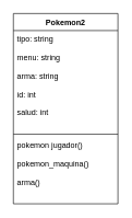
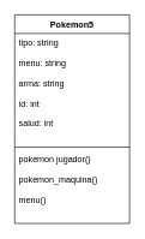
- <mxCell id="2" value="Pokemon2" style="swimlane;fontStyle=1;align=center;verticalAlign=top;childLayout=stackLayout;horizontal=1;startSize=26;horizontalStack=0;resizeParent=1;resizeParentMax=0;resizeLast=0;collapsible=1;marginBottom=0;" vertex="1" parent="1"><mxGeometry x="20" y="20" width="160" height="290" as="geometry" /></mxCell>
+ <mxCell id="2" value="Pokemon5" style="swimlane;fontStyle=1;align=center;verticalAlign=top;childLayout=stackLayout;horizontal=1;startSize=26;horizontalStack=0;resizeParent=1;resizeParentMax=0;resizeLast=0;collapsible=1;marginBottom=0;" vertex="1" parent="1"><mxGeometry x="20" y="20" width="160" height="290" as="geometry" /></mxCell>
- <mxCell id="5" value="pokemon jugador()&#10;&#10;pokemon_maquina()&#10;&#10;arma()" style="text;strokeColor=none;fillColor=none;align=left;verticalAlign=top;spacingLeft=4;spacingRight=4;overflow=hidden;rotatable=0;points=[[0,0.5],[1,0.5]];portConstraint=eastwest;" vertex="1" parent="2"><mxGeometry y="188" width="160" height="102" as="geometry" /></mxCell>
+ <mxCell id="5" value="pokemon jugador()&#10;&#10;pokemon_maquina()&#10;&#10;menu()" style="text;strokeColor=none;fillColor=none;align=left;verticalAlign=top;spacingLeft=4;spacingRight=4;overflow=hidden;rotatable=0;points=[[0,0.5],[1,0.5]];portConstraint=eastwest;" vertex="1" parent="2"><mxGeometry y="188" width="160" height="102" as="geometry" /></mxCell>
